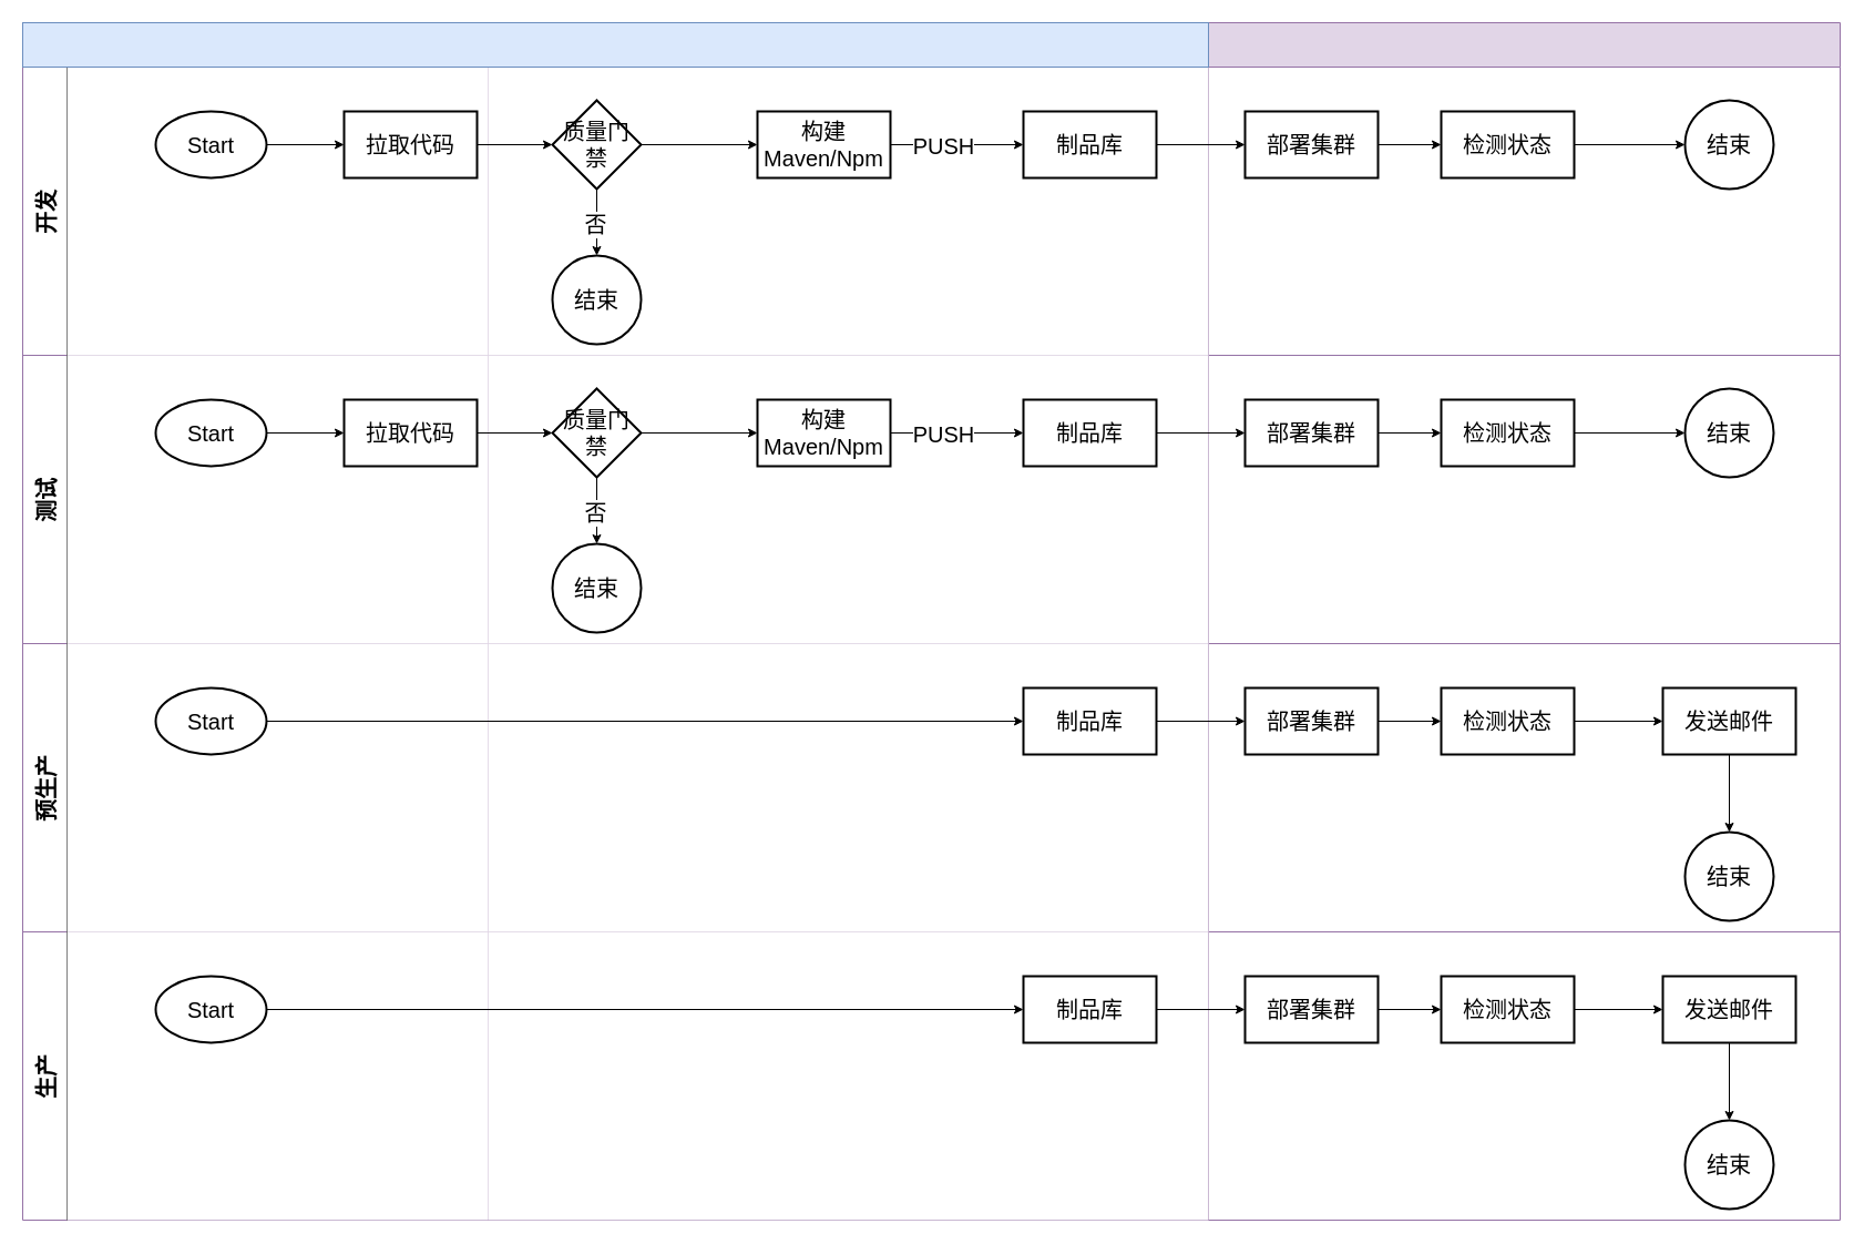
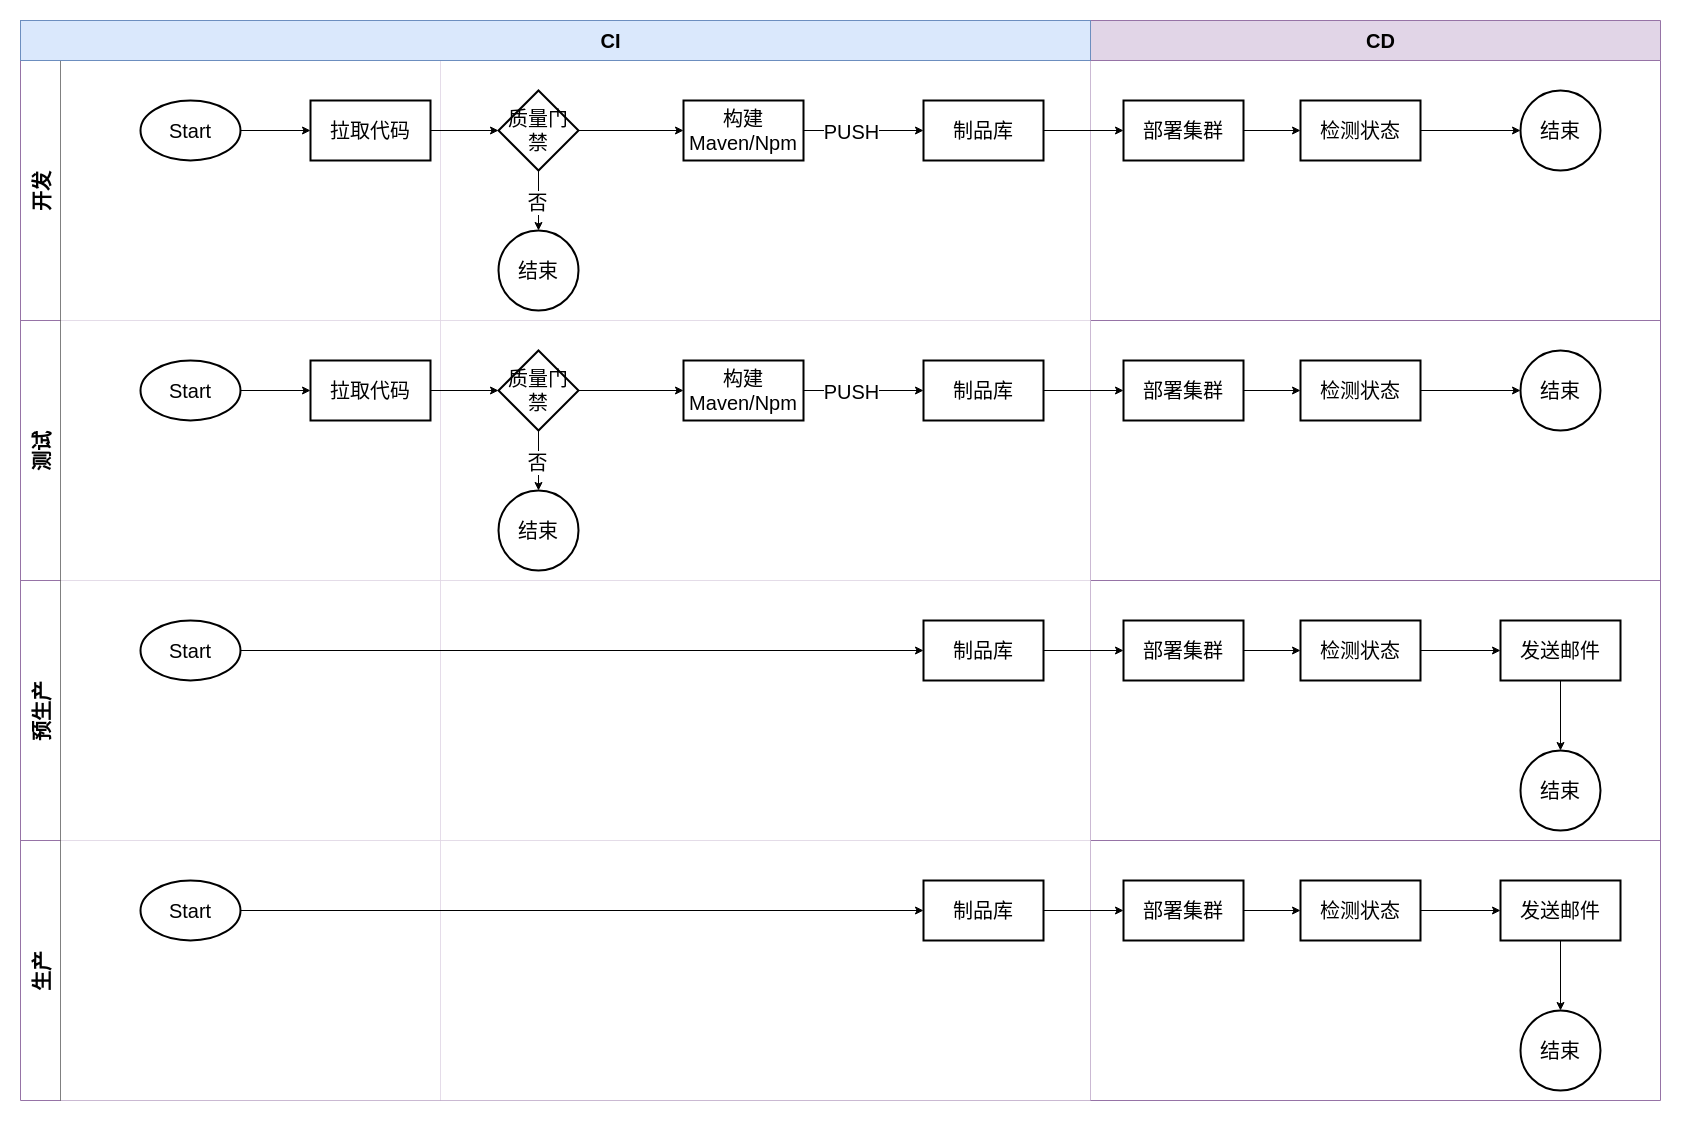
+ <mxCell id="81" value="CI" style="text;strokeColor=none;fillColor=none;html=1;fontSize=20;fontStyle=1;verticalAlign=middle;align=center;" parent="1" vertex="1"><mxGeometry x="560" y="20" width="100" height="40" as="geometry" /></mxCell>
+ <mxCell id="79" value="CD" style="text;strokeColor=none;fillColor=none;html=1;fontSize=20;fontStyle=1;verticalAlign=middle;align=center;" parent="1" vertex="1"><mxGeometry x="1330" y="20" width="100" height="40" as="geometry" /></mxCell>
